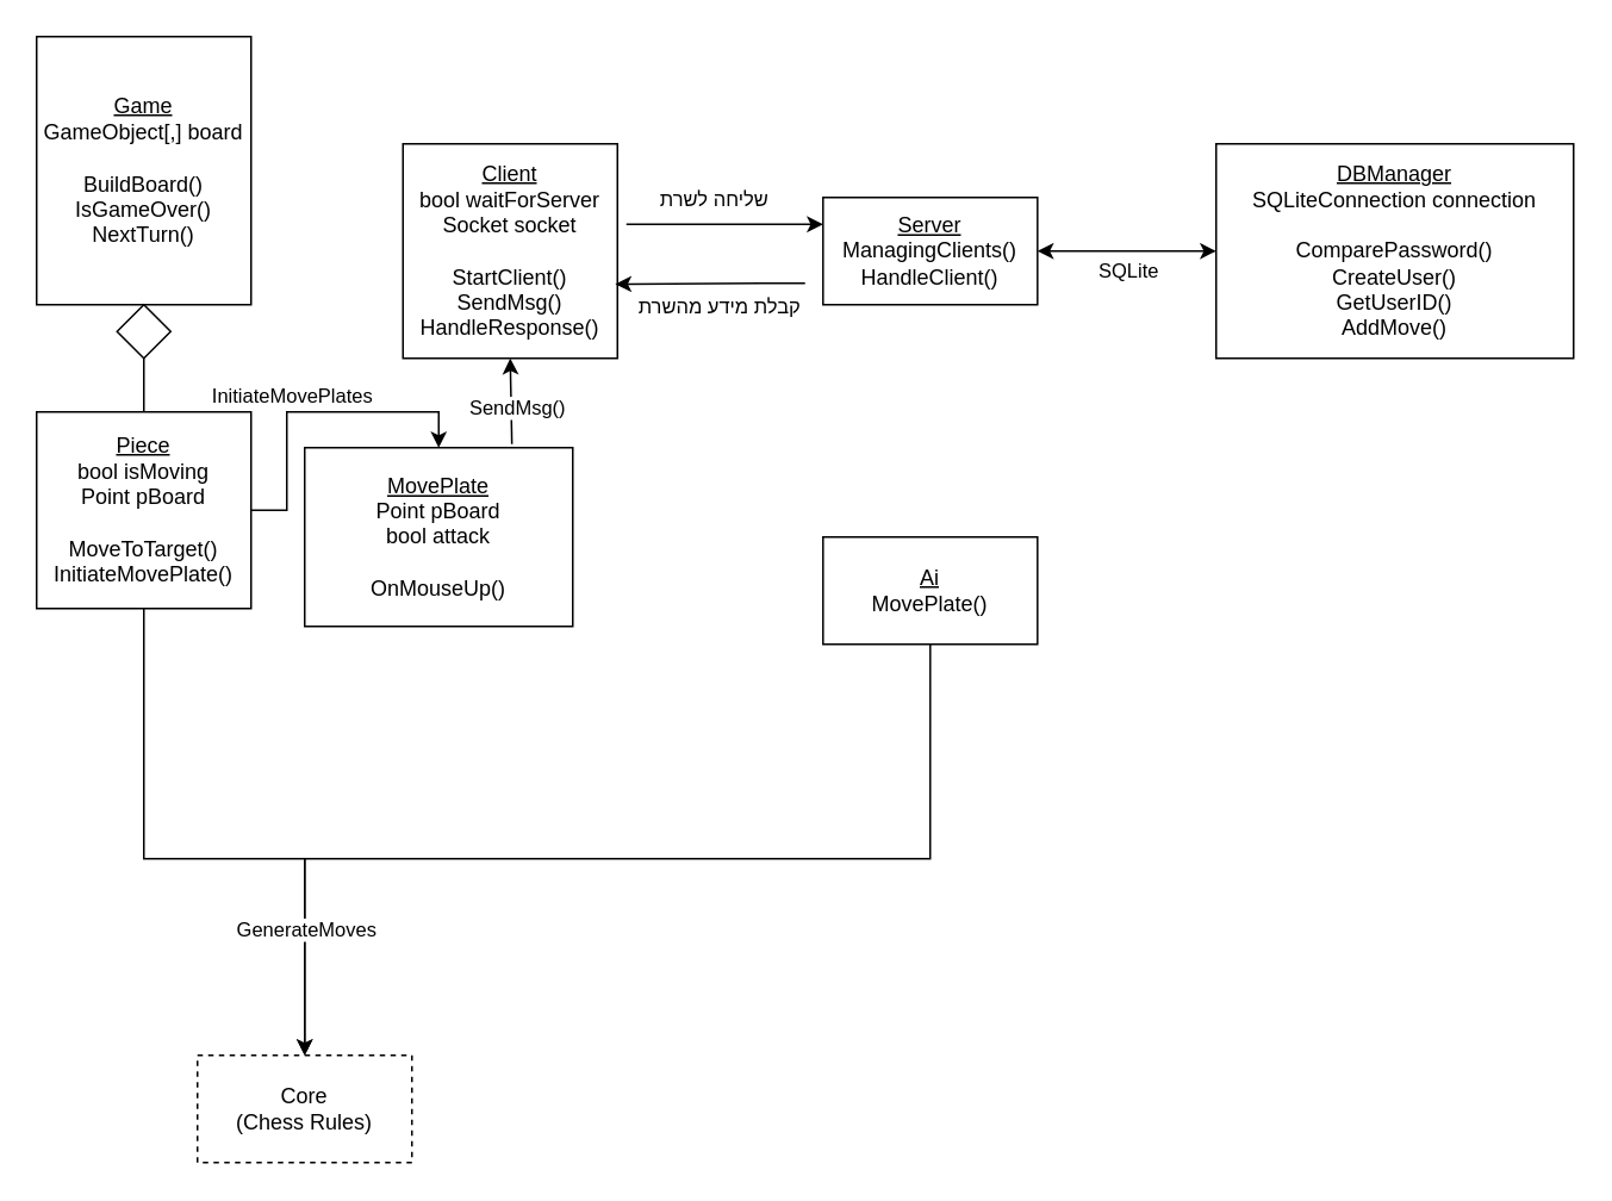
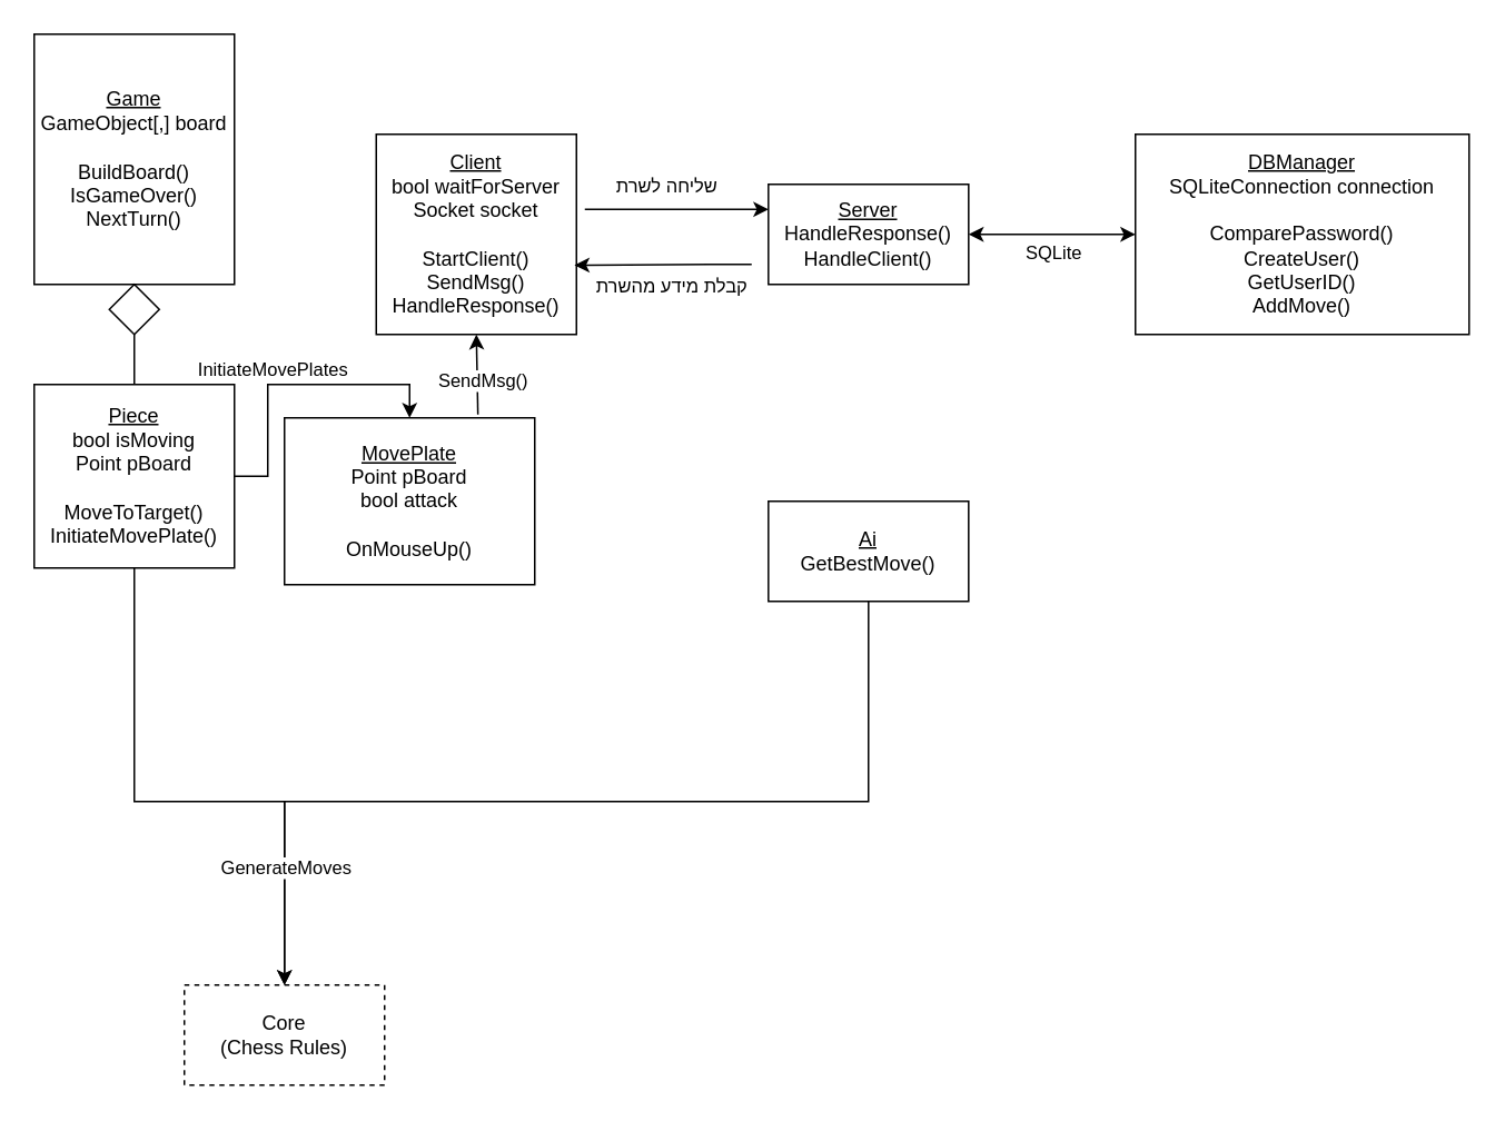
- <mxCell id="12" value="&lt;u&gt;Server&lt;/u&gt;&lt;br&gt;ManagingClients()&lt;br&gt;HandleClient()" style="rounded=0;whiteSpace=wrap;html=1;" parent="1" vertex="1"><mxGeometry x="460.04" y="110" width="120" height="60" as="geometry" /></mxCell>
+ <mxCell id="12" value="&lt;u&gt;Server&lt;/u&gt;&lt;br&gt;HandleResponse()&lt;br&gt;HandleClient()" style="rounded=0;whiteSpace=wrap;html=1;" parent="1" vertex="1"><mxGeometry x="460.04" y="110" width="120" height="60" as="geometry" /></mxCell>
- <mxCell id="16" value="&lt;u&gt;Ai&lt;br&gt;&lt;/u&gt;MovePlate()" style="rounded=0;whiteSpace=wrap;html=1;" parent="1" vertex="1"><mxGeometry x="460.04" y="300" width="120" height="60" as="geometry" /></mxCell>
+ <mxCell id="16" value="&lt;u&gt;Ai&lt;br&gt;&lt;/u&gt;GetBestMove()" style="rounded=0;whiteSpace=wrap;html=1;" parent="1" vertex="1"><mxGeometry x="460.04" y="300" width="120" height="60" as="geometry" /></mxCell>
